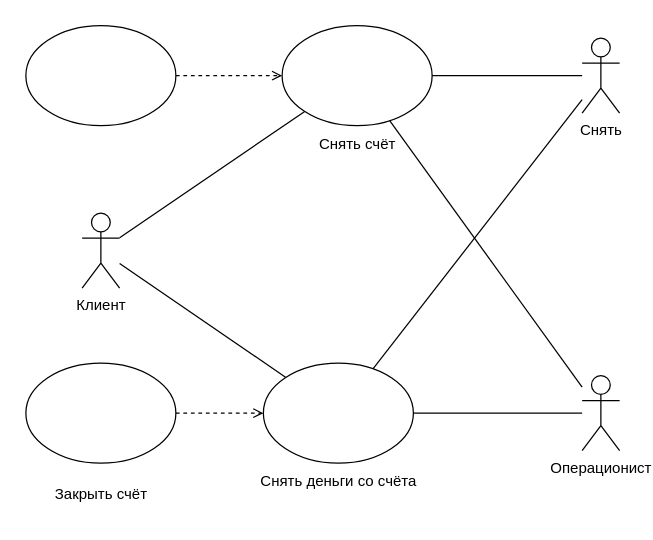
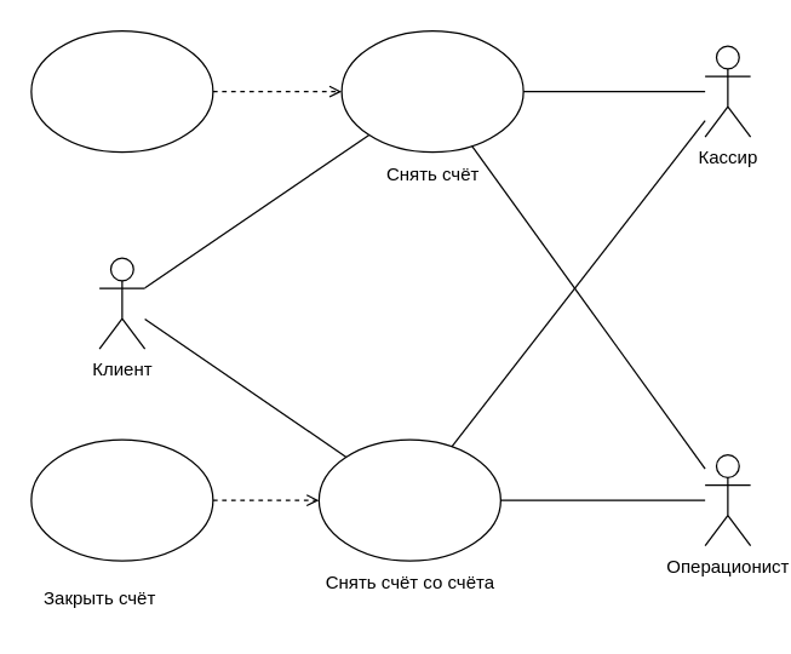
- <mxCell id="3" value="Снять" style="shape=umlActor;verticalLabelPosition=bottom;verticalAlign=top;html=1;outlineConnect=0;" vertex="1" parent="1"><mxGeometry x="465" y="30" width="30" height="60" as="geometry" /></mxCell>
+ <mxCell id="3" value="Кассир" style="shape=umlActor;verticalLabelPosition=bottom;verticalAlign=top;html=1;outlineConnect=0;" vertex="1" parent="1"><mxGeometry x="465" y="30" width="30" height="60" as="geometry" /></mxCell>
- <mxCell id="6" value="Снять деньги со счёта" style="text;html=1;align=center;verticalAlign=middle;resizable=0;points=[];autosize=1;strokeColor=none;fillColor=none;" vertex="1" parent="1"><mxGeometry x="195" y="370" width="150" height="30" as="geometry" /></mxCell>
+ <mxCell id="6" value="Снять счёт со счёта" style="text;html=1;align=center;verticalAlign=middle;resizable=0;points=[];autosize=1;strokeColor=none;fillColor=none;" vertex="1" parent="1"><mxGeometry x="195" y="370" width="150" height="30" as="geometry" /></mxCell>
- <mxCell id="17" value="Закрыть счёт" style="text;html=1;align=center;verticalAlign=middle;resizable=0;points=[];autosize=1;strokeColor=none;fillColor=none;" vertex="1" parent="1"><mxGeometry x="30" y="380" width="100" height="30" as="geometry" /></mxCell>
+ <mxCell id="17" value="Закрыть счёт" style="text;html=1;align=center;verticalAlign=middle;resizable=0;points=[];autosize=1;strokeColor=none;fillColor=none;" vertex="1" parent="1"><mxGeometry x="15" y="380" width="100" height="30" as="geometry" /></mxCell>
